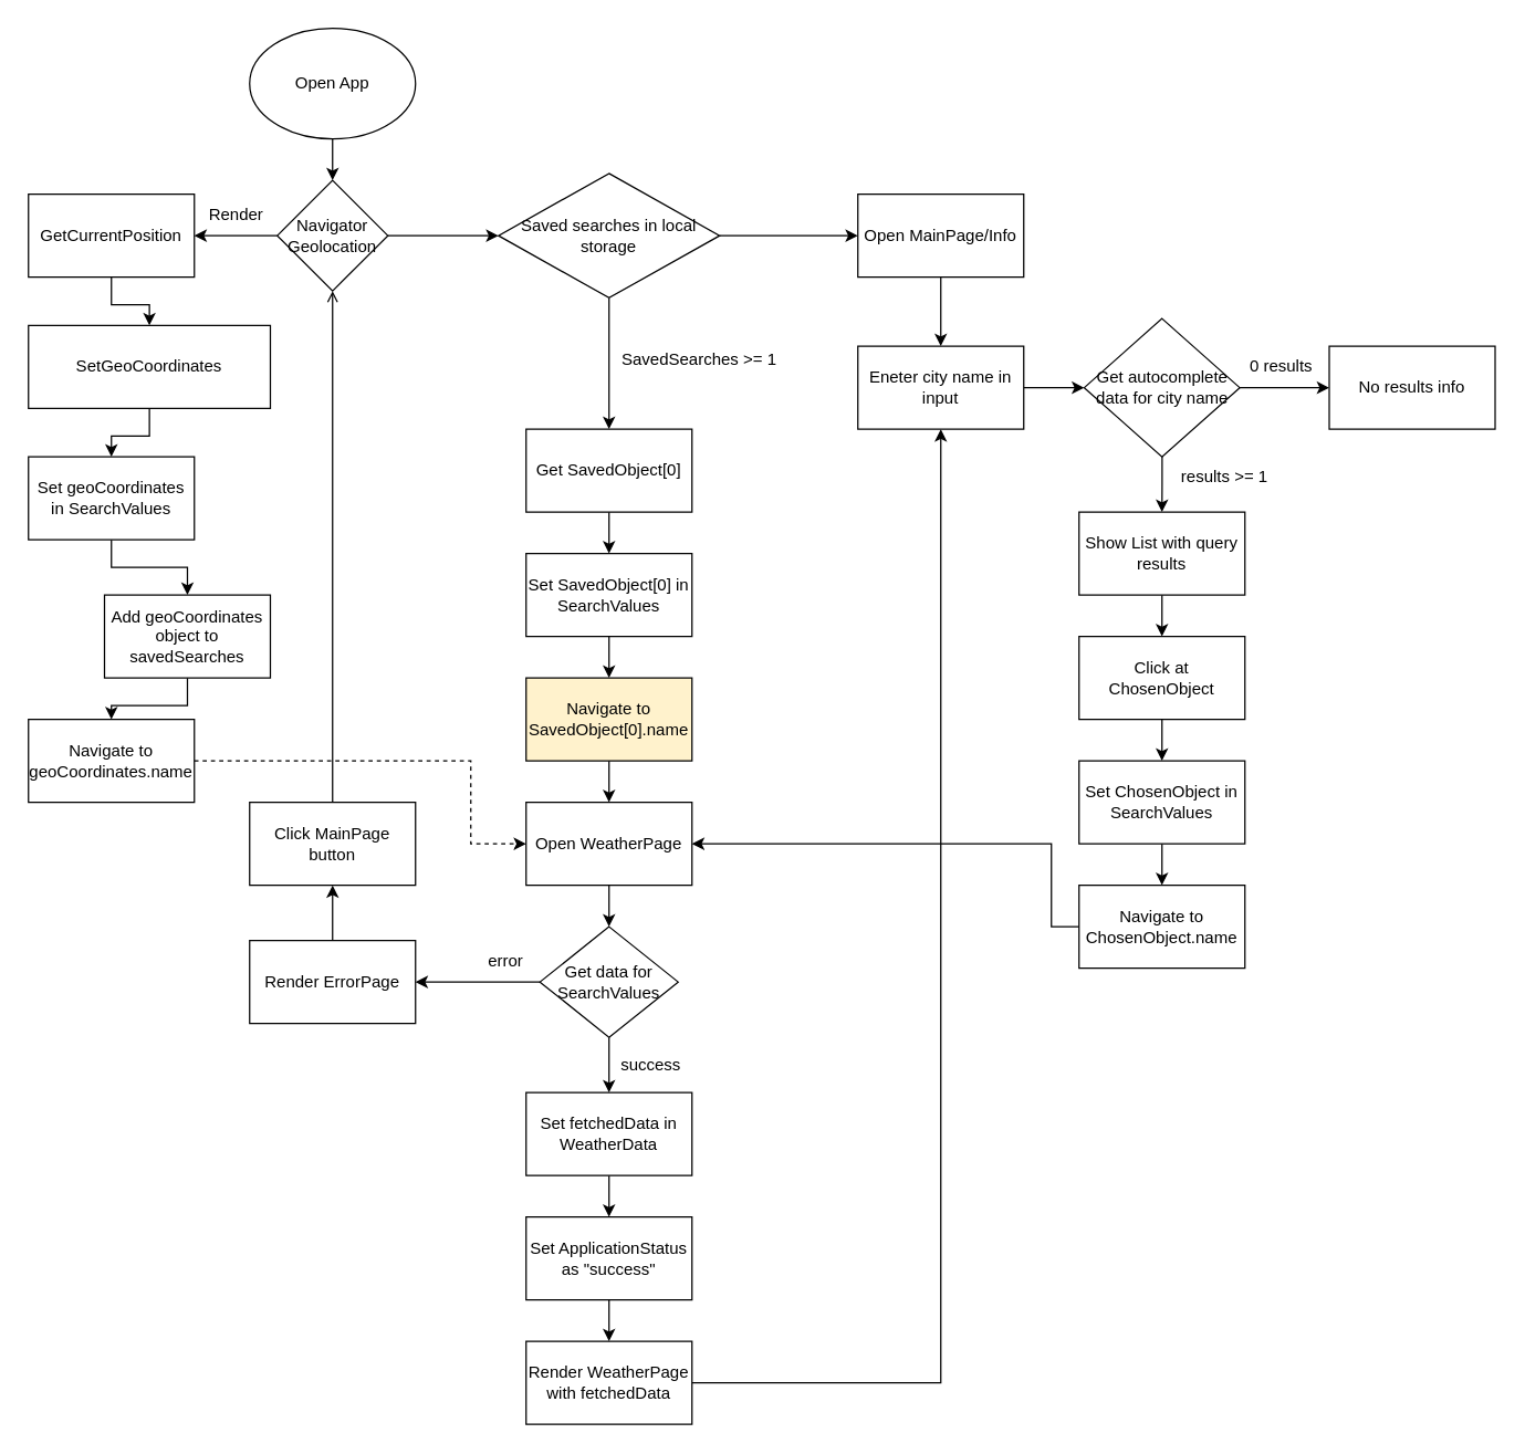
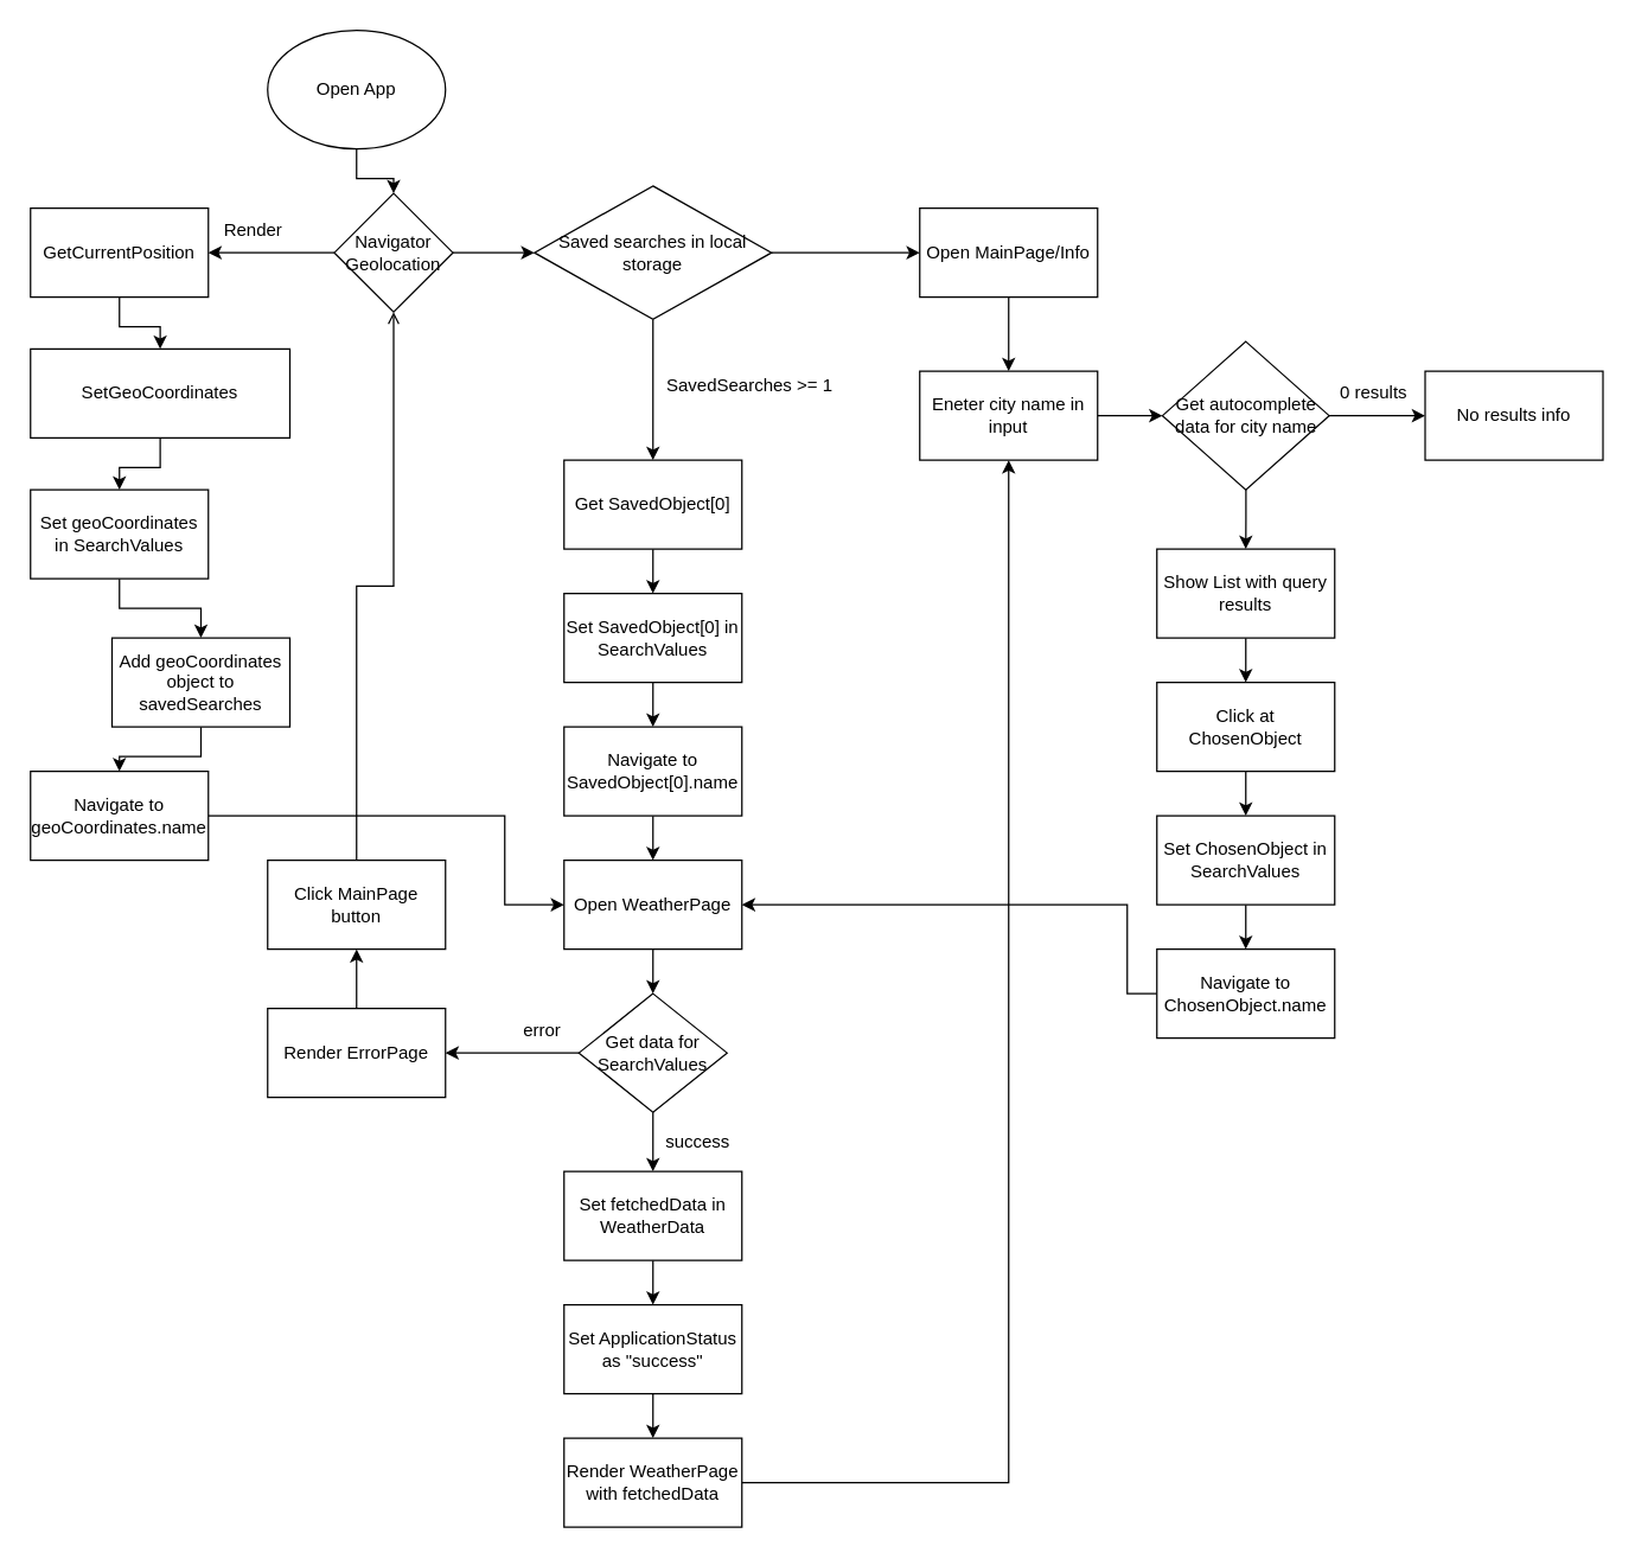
- <mxCell id="6" value="Navigator Geolocation" style="rhombus;whiteSpace=wrap;html=1;" vertex="1" parent="1"><mxGeometry x="200" y="130" width="80" height="80" as="geometry" /></mxCell>
+ <mxCell id="6" value="Navigator Geolocation" style="rhombus;whiteSpace=wrap;html=1;" vertex="1" parent="1"><mxGeometry x="225" y="130" width="80" height="80" as="geometry" /></mxCell>
- <mxCell id="43" value="results &amp;gt;= 1" style="text;html=1;align=center;verticalAlign=middle;resizable=0;points=[];autosize=1;strokeColor=none;fillColor=none;" vertex="1" parent="1"><mxGeometry x="840" y="330" width="90" height="30" as="geometry" /></mxCell>
- <mxCell id="21" value="Navigate to SavedObject[0].name" style="whiteSpace=wrap;html=1;fillColor=#fff2cc;" vertex="1" parent="1"><mxGeometry x="380" y="490" width="120" height="60" as="geometry" /></mxCell>
+ <mxCell id="21" value="Navigate to SavedObject[0].name" style="whiteSpace=wrap;html=1;" vertex="1" parent="1"><mxGeometry x="380" y="490" width="120" height="60" as="geometry" /></mxCell>
- <mxCell id="61" style="edgeStyle=orthogonalEdgeStyle;rounded=0;orthogonalLoop=1;jettySize=auto;html=1;entryX=0;entryY=0.5;entryDx=0;entryDy=0;dashed=1;" edge="1" parent="1" source="62" target="23"><mxGeometry relative="1" as="geometry"><Array as="points"><mxPoint x="340" y="550" /><mxPoint x="340" y="610" /></Array></mxGeometry></mxCell>
+ <mxCell id="61" style="edgeStyle=orthogonalEdgeStyle;rounded=0;orthogonalLoop=1;jettySize=auto;html=1;entryX=0;entryY=0.5;entryDx=0;entryDy=0;" edge="1" parent="1" source="62" target="23"><mxGeometry relative="1" as="geometry"><Array as="points"><mxPoint x="340" y="550" /><mxPoint x="340" y="610" /></Array></mxGeometry></mxCell>
